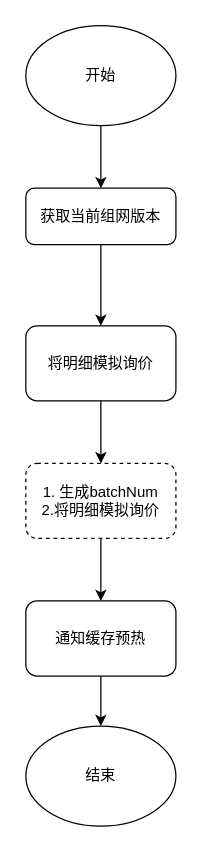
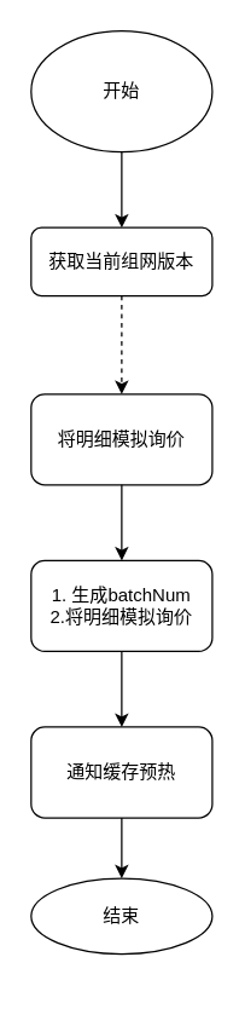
- <mxCell id="4" style="edgeStyle=orthogonalEdgeStyle;rounded=0;orthogonalLoop=1;jettySize=auto;html=1;exitX=0.5;exitY=1;exitDx=0;exitDy=0;entryX=0.5;entryY=0;entryDx=0;entryDy=0;" edge="1" parent="1" source="5" target="7"><mxGeometry relative="1" as="geometry" /></mxCell>
+ <mxCell id="4" style="edgeStyle=orthogonalEdgeStyle;rounded=0;orthogonalLoop=1;jettySize=auto;html=1;exitX=0.5;exitY=1;exitDx=0;exitDy=0;entryX=0.5;entryY=0;entryDx=0;entryDy=0;dashed=1;" edge="1" parent="1" source="5" target="7"><mxGeometry relative="1" as="geometry" /></mxCell>
- <mxCell id="9" value="&lt;div&gt;1. 生成batchNum&lt;/div&gt;2.将明细模拟询价" style="rounded=1;whiteSpace=wrap;html=1;fillColor=none;dashed=1;" vertex="1" parent="1"><mxGeometry x="20" y="370" width="120" height="60" as="geometry" /></mxCell>
+ <mxCell id="9" value="&lt;div&gt;1. 生成batchNum&lt;/div&gt;2.将明细模拟询价" style="rounded=1;whiteSpace=wrap;html=1;fillColor=none;" vertex="1" parent="1"><mxGeometry x="20" y="370" width="120" height="60" as="geometry" /></mxCell>
- <mxCell id="12" value="结束" style="ellipse;whiteSpace=wrap;html=1;fillColor=none;" vertex="1" parent="1"><mxGeometry x="20" y="580" width="120" height="80" as="geometry" /></mxCell>
+ <mxCell id="12" value="结束" style="ellipse;whiteSpace=wrap;html=1;fillColor=none;" vertex="1" parent="1"><mxGeometry x="20" y="580" width="120" height="50" as="geometry" /></mxCell>
